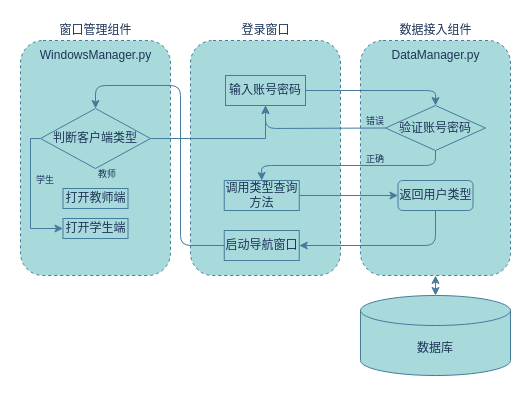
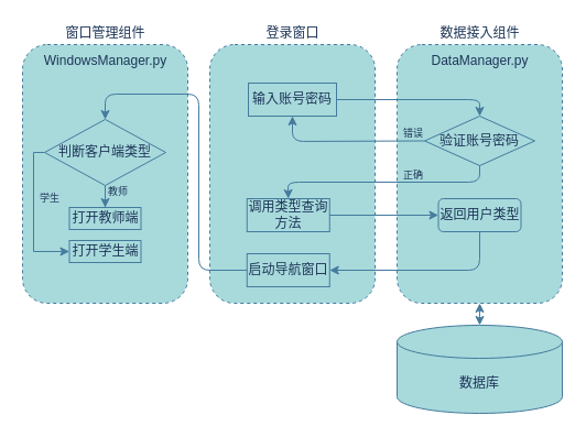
- <mxCell id="10" value="" style="edgeStyle=orthogonalEdgeStyle;rounded=0;orthogonalLoop=1;jettySize=auto;html=1;strokeColor=#457B9D;fontColor=#1D3557;labelBackgroundColor=#F1FAEE;" parent="1" source="12" target="6" edge="1"><mxGeometry relative="1" as="geometry" /></mxCell>
+ <mxCell id="10" value="" style="edgeStyle=orthogonalEdgeStyle;rounded=0;orthogonalLoop=1;jettySize=auto;html=1;strokeColor=#457B9D;fontColor=#1D3557;labelBackgroundColor=#F1FAEE;" parent="1" source="12" target="13" edge="1"><mxGeometry relative="1" as="geometry" /></mxCell>
